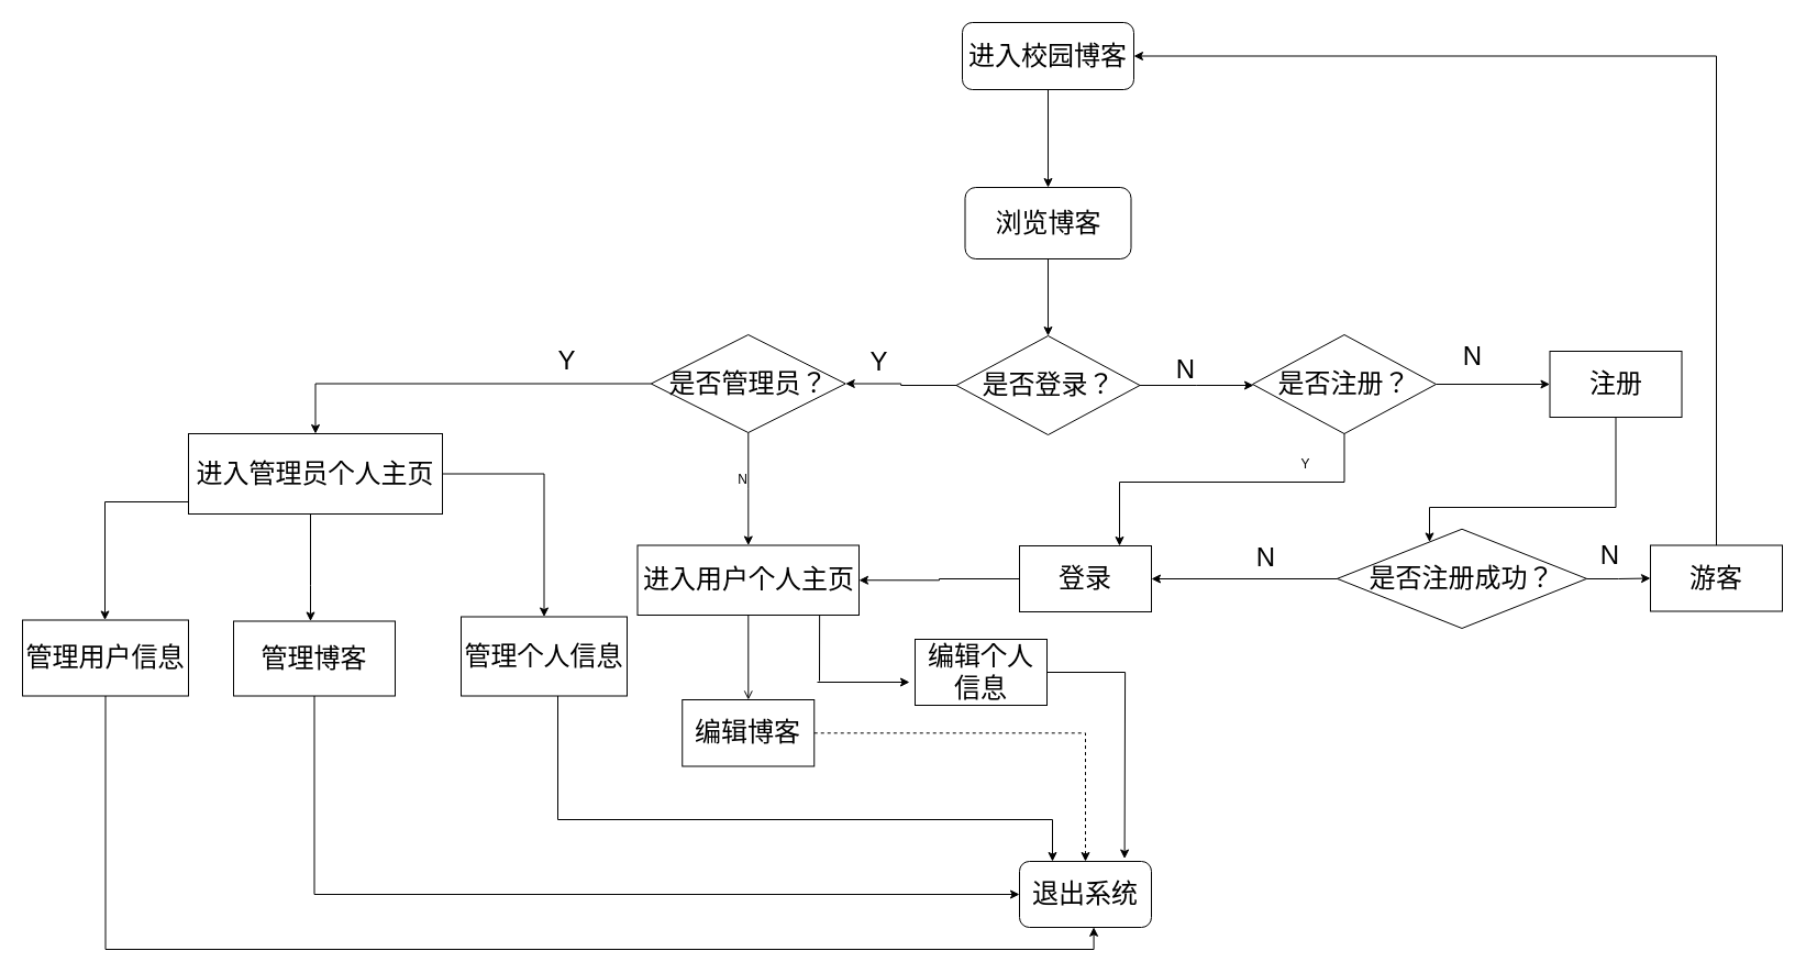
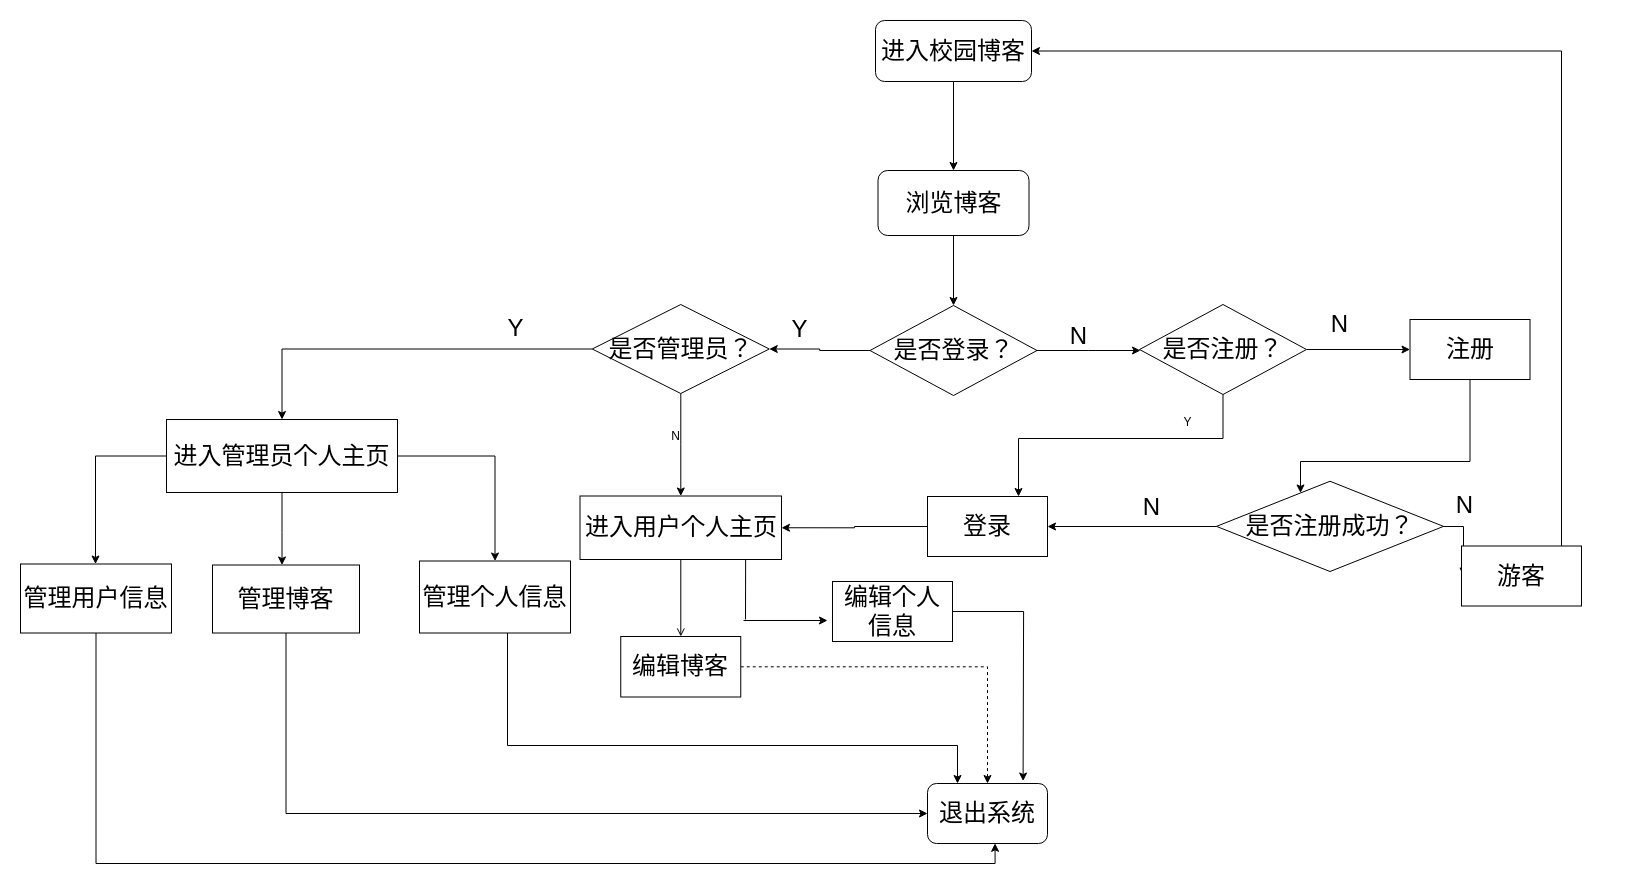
- <mxCell id="21" value="&lt;font style=&quot;font-size: 24px&quot;&gt;进入管理员个人主页&lt;/font&gt;" style="whiteSpace=wrap;html=1;" parent="1" vertex="1"><mxGeometry x="171" y="394" width="231" height="73" as="geometry" /></mxCell>
+ <mxCell id="21" value="&lt;font style=&quot;font-size: 24px&quot;&gt;进入管理员个人主页&lt;/font&gt;" style="whiteSpace=wrap;html=1;" parent="1" vertex="1"><mxGeometry x="166" y="419" width="231" height="73" as="geometry" /></mxCell>
- <mxCell id="40" value="&lt;font style=&quot;font-size: 24px&quot;&gt;游客&lt;/font&gt;" style="whiteSpace=wrap;html=1;" parent="1" vertex="1"><mxGeometry x="1501" y="495.5" width="120" height="60" as="geometry" /></mxCell>
+ <mxCell id="40" value="&lt;font style=&quot;font-size: 24px&quot;&gt;游客&lt;/font&gt;" style="whiteSpace=wrap;html=1;" parent="1" vertex="1"><mxGeometry x="1461" y="545.5" width="120" height="60" as="geometry" /></mxCell>
